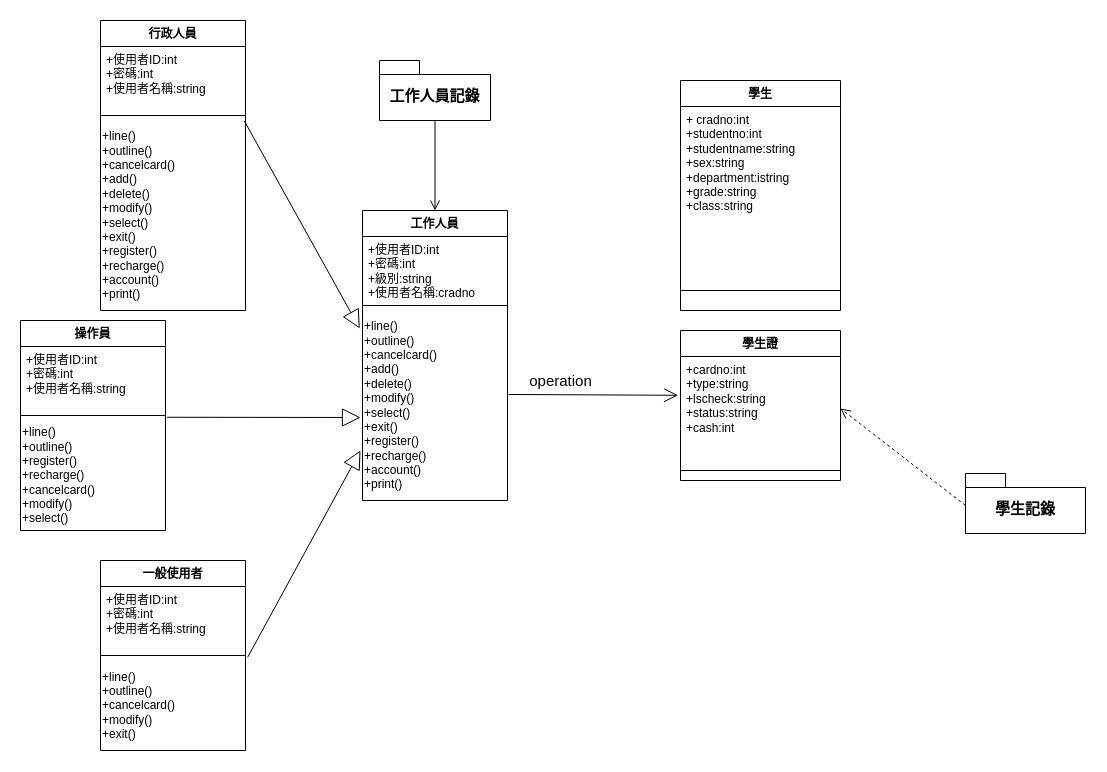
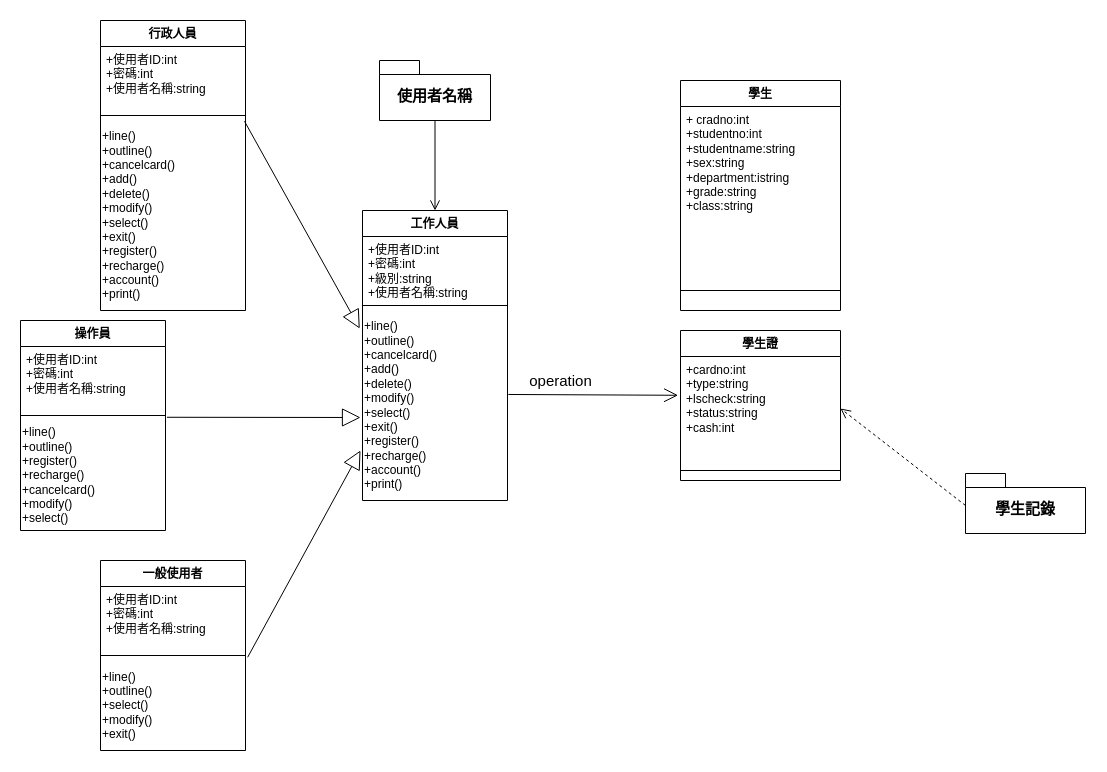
- <mxCell id="2" value="&lt;font style=&quot;font-size: 15px;&quot;&gt;工作人員記錄&lt;/font&gt;" style="shape=folder;fontStyle=1;spacingTop=10;tabWidth=40;tabHeight=14;tabPosition=left;html=1;whiteSpace=wrap;" vertex="1" parent="1"><mxGeometry x="379" y="60" width="111" height="60" as="geometry" /></mxCell>
+ <mxCell id="2" value="&lt;font style=&quot;font-size: 15px;&quot;&gt;使用者名稱&lt;/font&gt;" style="shape=folder;fontStyle=1;spacingTop=10;tabWidth=40;tabHeight=14;tabPosition=left;html=1;whiteSpace=wrap;" vertex="1" parent="1"><mxGeometry x="379" y="60" width="111" height="60" as="geometry" /></mxCell>
- <mxCell id="4" value="+使用者ID:int&lt;br&gt;+密碼:int&lt;br&gt;+級別:string&lt;br&gt;+使用者名稱:cradno" style="text;strokeColor=none;fillColor=none;align=left;verticalAlign=top;spacingLeft=4;spacingRight=4;overflow=hidden;rotatable=0;points=[[0,0.5],[1,0.5]];portConstraint=eastwest;whiteSpace=wrap;html=1;" vertex="1" parent="3"><mxGeometry y="26" width="145" height="64" as="geometry" /></mxCell>
+ <mxCell id="4" value="+使用者ID:int&lt;br&gt;+密碼:int&lt;br&gt;+級別:string&lt;br&gt;+使用者名稱:string" style="text;strokeColor=none;fillColor=none;align=left;verticalAlign=top;spacingLeft=4;spacingRight=4;overflow=hidden;rotatable=0;points=[[0,0.5],[1,0.5]];portConstraint=eastwest;whiteSpace=wrap;html=1;" vertex="1" parent="3"><mxGeometry y="26" width="145" height="64" as="geometry" /></mxCell>
- <mxCell id="21" value="+line()&lt;br&gt;+outline()&lt;br&gt;+cancelcard()&lt;br&gt;+modify()&lt;br&gt;+exit()" style="text;html=1;align=left;verticalAlign=middle;resizable=0;points=[];autosize=1;strokeColor=none;fillColor=none;" vertex="1" parent="18"><mxGeometry y="100" width="145" height="90" as="geometry" /></mxCell>
+ <mxCell id="21" value="+line()&lt;br&gt;+outline()&lt;br&gt;+select()&lt;br&gt;+modify()&lt;br&gt;+exit()" style="text;html=1;align=left;verticalAlign=middle;resizable=0;points=[];autosize=1;strokeColor=none;fillColor=none;" vertex="1" parent="18"><mxGeometry y="100" width="145" height="90" as="geometry" /></mxCell>
